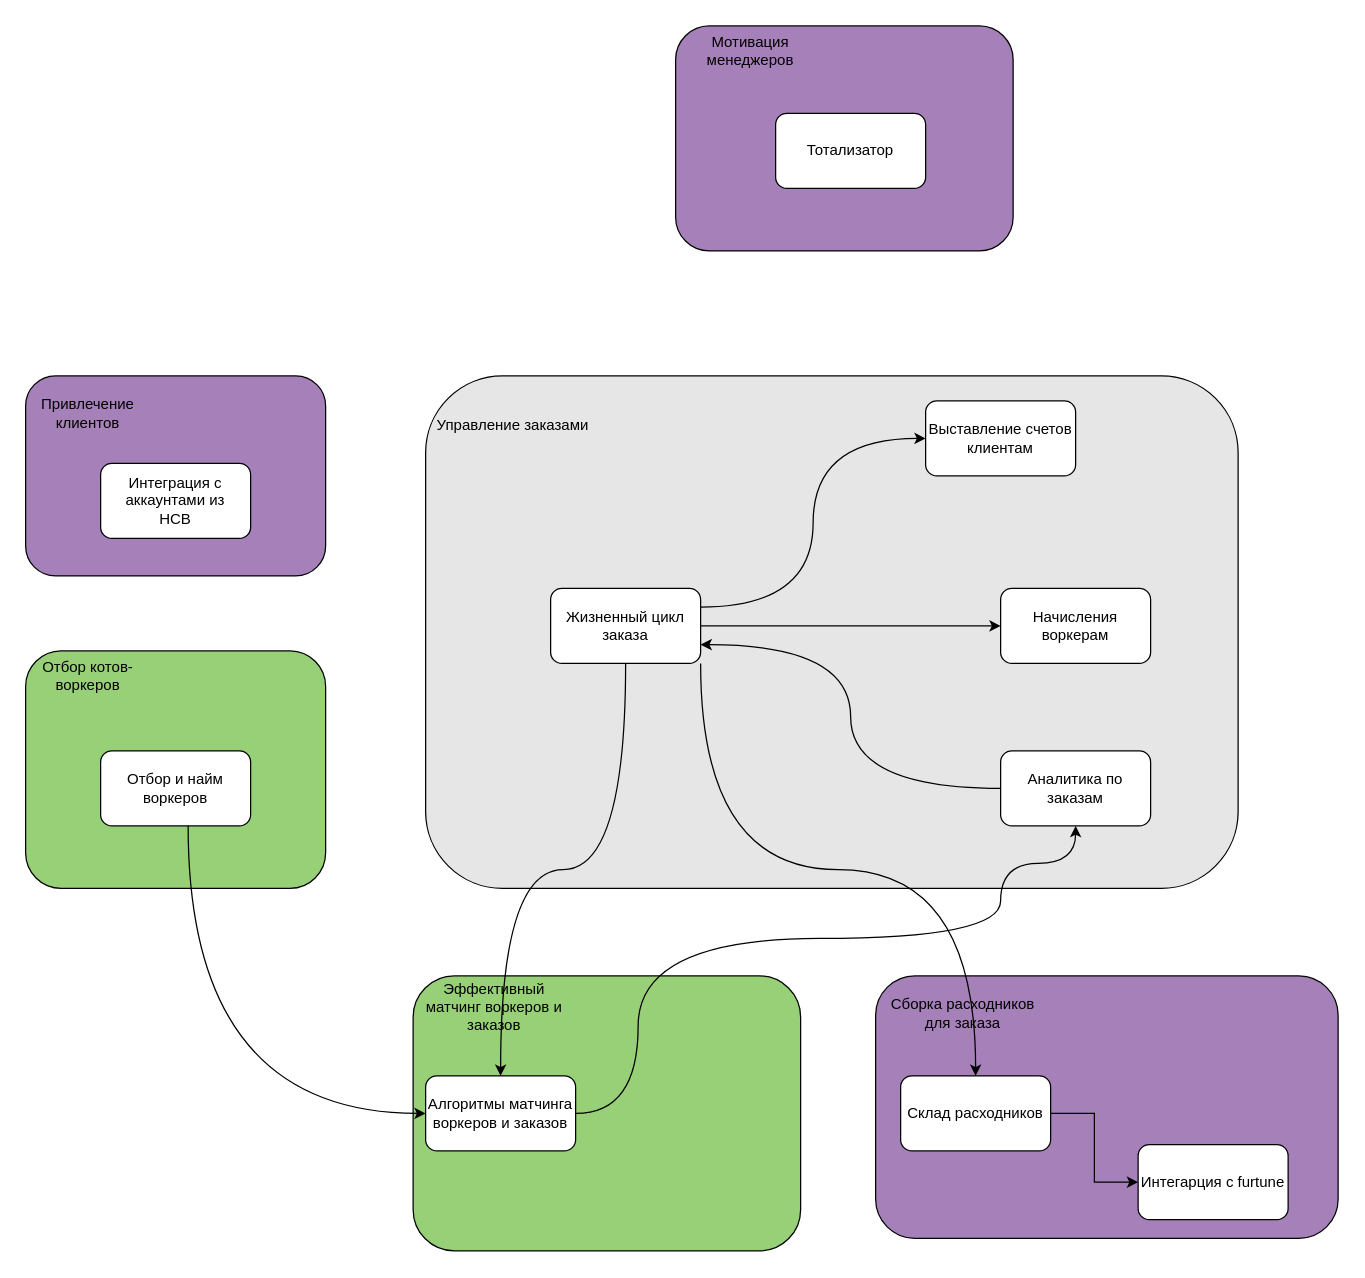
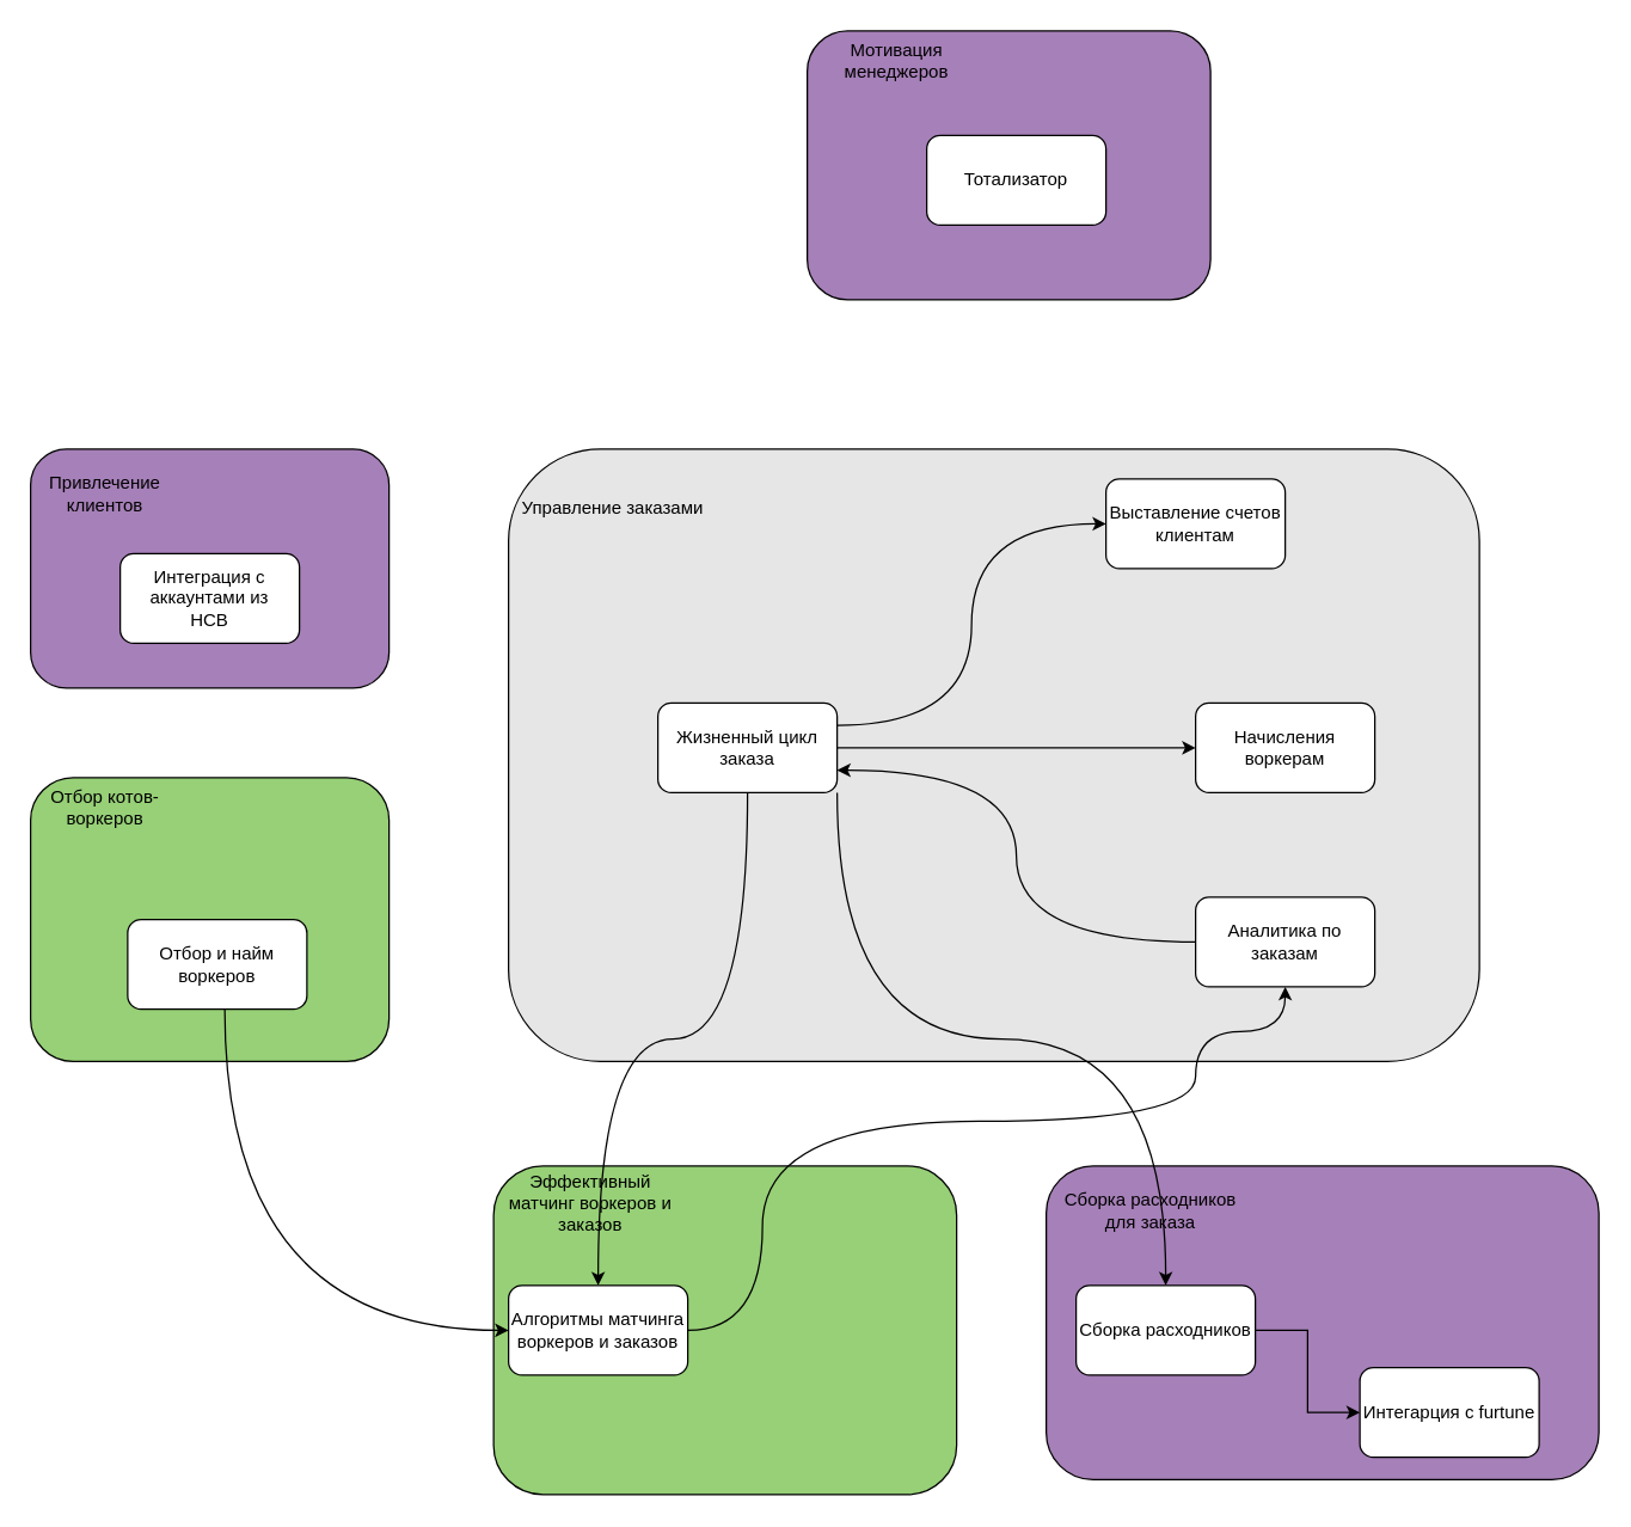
- <mxCell id="12" value="Отбор и найм воркеров" style="rounded=1;whiteSpace=wrap;html=1;" vertex="1" parent="1"><mxGeometry x="80" y="600" width="120" height="60" as="geometry" /></mxCell>
+ <mxCell id="12" value="Отбор и найм воркеров" style="rounded=1;whiteSpace=wrap;html=1;" vertex="1" parent="1"><mxGeometry x="85" y="615" width="120" height="60" as="geometry" /></mxCell>
- <mxCell id="21" value="Склад расходников" style="rounded=1;whiteSpace=wrap;html=1;" vertex="1" parent="1"><mxGeometry x="720" y="860" width="120" height="60" as="geometry" /></mxCell>
+ <mxCell id="21" value="Сборка расходников" style="rounded=1;whiteSpace=wrap;html=1;" vertex="1" parent="1"><mxGeometry x="720" y="860" width="120" height="60" as="geometry" /></mxCell>
